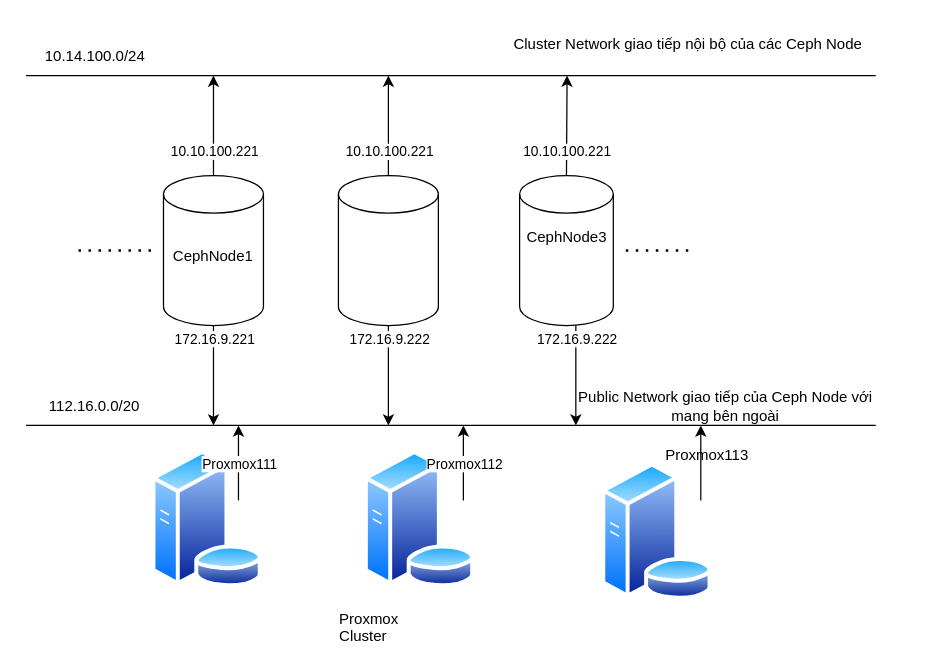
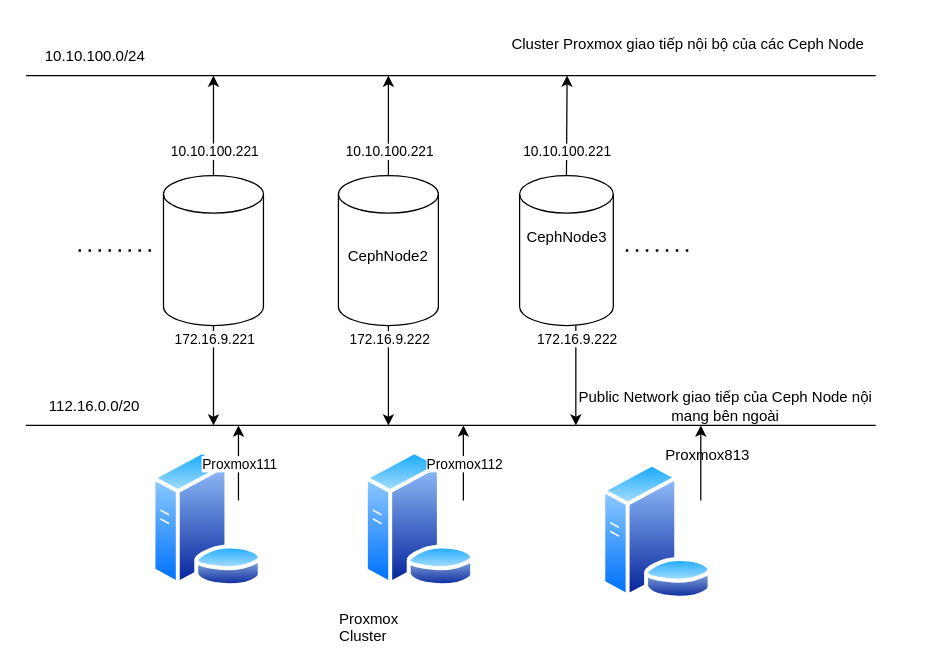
- <mxCell id="22" value="Cluster Network giao tiếp nội bộ của các Ceph Node" style="text;html=1;align=center;verticalAlign=middle;whiteSpace=wrap;rounded=0;" vertex="1" parent="1"><mxGeometry x="380" y="20" width="340" height="30" as="geometry" /></mxCell>
+ <mxCell id="22" value="Cluster Proxmox giao tiếp nội bộ của các Ceph Node" style="text;html=1;align=center;verticalAlign=middle;whiteSpace=wrap;rounded=0;" vertex="1" parent="1"><mxGeometry x="380" y="20" width="340" height="30" as="geometry" /></mxCell>
- <mxCell id="26" value="10.14.100.0/24" style="text;html=1;align=center;verticalAlign=middle;resizable=0;points=[];autosize=1;strokeColor=none;fillColor=none;" vertex="1" parent="1"><mxGeometry x="25" y="30" width="100" height="30" as="geometry" /></mxCell>
+ <mxCell id="26" value="10.10.100.0/24" style="text;html=1;align=center;verticalAlign=middle;resizable=0;points=[];autosize=1;strokeColor=none;fillColor=none;" vertex="1" parent="1"><mxGeometry x="25" y="30" width="100" height="30" as="geometry" /></mxCell>
- <mxCell id="5" value="CephNode1" style="text;html=1;align=center;verticalAlign=middle;whiteSpace=wrap;rounded=0;" vertex="1" parent="1"><mxGeometry x="140" y="190" width="60" height="30" as="geometry" /></mxCell>
+ <mxCell id="6" value="CephNode2" style="text;html=1;align=center;verticalAlign=middle;whiteSpace=wrap;rounded=0;" vertex="1" parent="1"><mxGeometry x="280" y="190" width="60" height="30" as="geometry" /></mxCell>
- <mxCell id="23" value="Public Network giao tiếp của Ceph Node với mang bên ngoài" style="text;html=1;align=center;verticalAlign=middle;whiteSpace=wrap;rounded=0;" vertex="1" parent="1"><mxGeometry x="460" y="310" width="240" height="30" as="geometry" /></mxCell>
+ <mxCell id="23" value="Public Network giao tiếp của Ceph Node nội mang bên ngoài" style="text;html=1;align=center;verticalAlign=middle;whiteSpace=wrap;rounded=0;" vertex="1" parent="1"><mxGeometry x="460" y="310" width="240" height="30" as="geometry" /></mxCell>
- <mxCell id="37" value="Proxmox113" style="text;whiteSpace=wrap;html=1;" vertex="1" parent="1"><mxGeometry x="530" y="350" width="100" height="40" as="geometry" /></mxCell>
+ <mxCell id="37" value="Proxmox813" style="text;whiteSpace=wrap;html=1;" vertex="1" parent="1"><mxGeometry x="530" y="350" width="100" height="40" as="geometry" /></mxCell>
